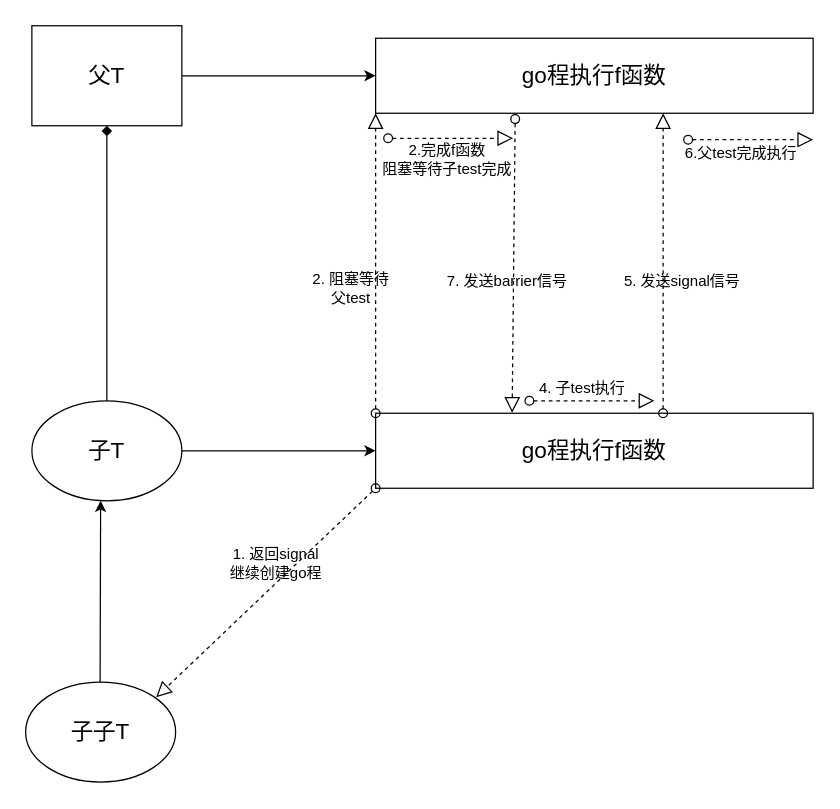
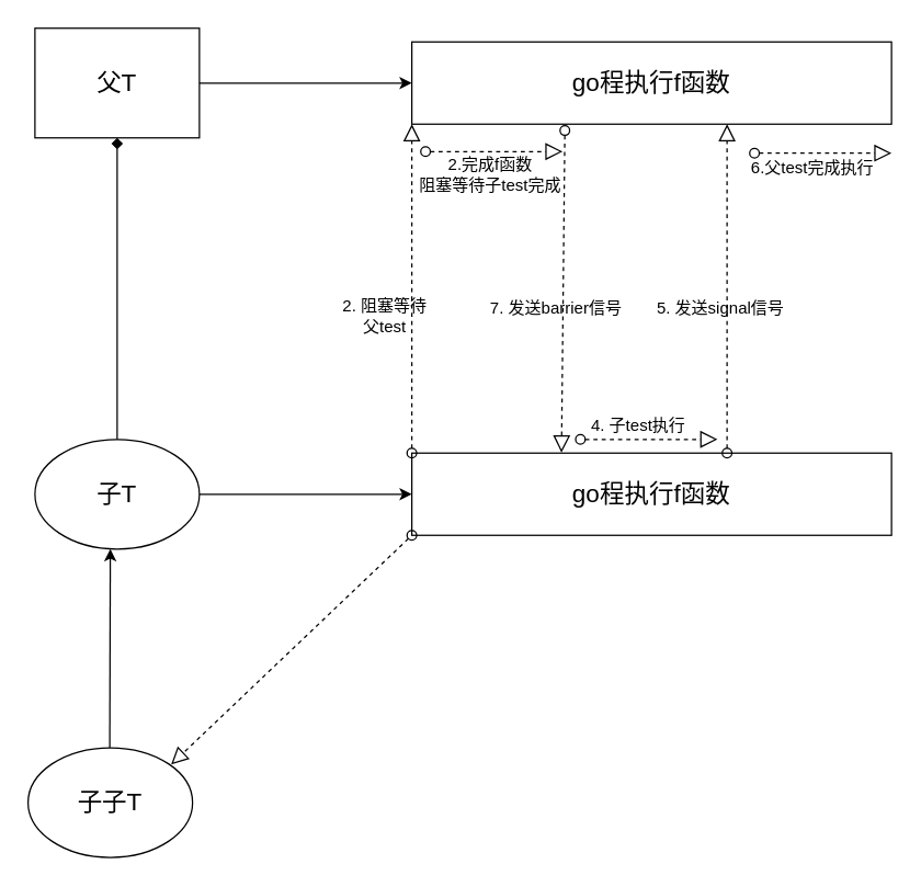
- <mxCell id="20" value="5. 发送signal信号" style="text;html=1;align=center;verticalAlign=middle;resizable=0;points=[];autosize=1;" vertex="1" parent="1"><mxGeometry x="490" y="215" width="110" height="20" as="geometry" /></mxCell>
+ <mxCell id="20" value="5. 发送signal信号" style="text;html=1;align=center;verticalAlign=middle;resizable=0;points=[];autosize=1;" vertex="1" parent="1"><mxGeometry x="470" y="215" width="110" height="20" as="geometry" /></mxCell>
- <mxCell id="10" value="1. 返回signal&lt;br&gt;继续创建go程" style="text;html=1;align=center;verticalAlign=middle;resizable=0;points=[];autosize=1;" vertex="1" parent="1"><mxGeometry x="175" y="435" width="90" height="30" as="geometry" /></mxCell>
